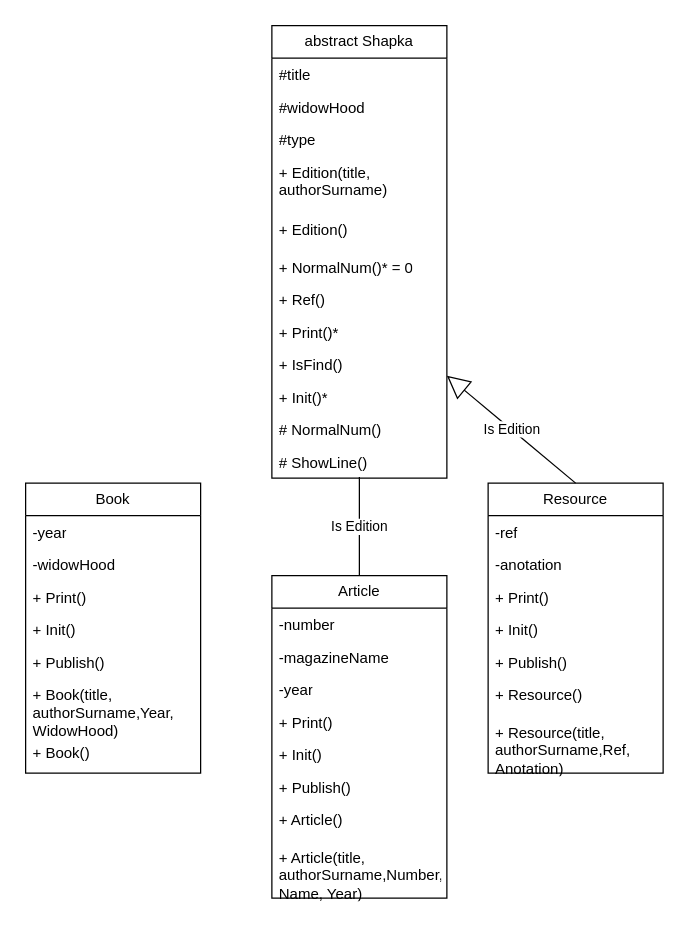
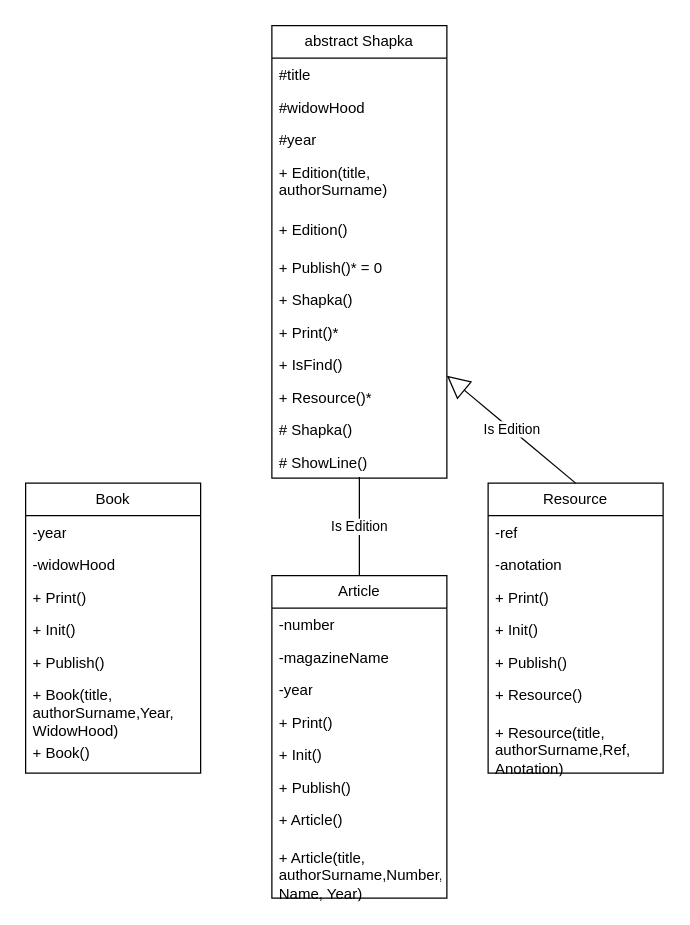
- <mxCell id="5" value="#type" style="text;strokeColor=none;fillColor=none;align=left;verticalAlign=top;spacingLeft=4;spacingRight=4;overflow=hidden;rotatable=0;points=[[0,0.5],[1,0.5]];portConstraint=eastwest;whiteSpace=wrap;html=1;" parent="2" vertex="1"><mxGeometry y="78" width="140" height="26" as="geometry" /></mxCell>
+ <mxCell id="5" value="#year" style="text;strokeColor=none;fillColor=none;align=left;verticalAlign=top;spacingLeft=4;spacingRight=4;overflow=hidden;rotatable=0;points=[[0,0.5],[1,0.5]];portConstraint=eastwest;whiteSpace=wrap;html=1;" parent="2" vertex="1"><mxGeometry y="78" width="140" height="26" as="geometry" /></mxCell>
- <mxCell id="8" value="+ NormalNum()* = 0" style="text;strokeColor=none;fillColor=none;align=left;verticalAlign=top;spacingLeft=4;spacingRight=4;overflow=hidden;rotatable=0;points=[[0,0.5],[1,0.5]];portConstraint=eastwest;whiteSpace=wrap;html=1;" parent="2" vertex="1"><mxGeometry y="180" width="140" height="26" as="geometry" /></mxCell>
+ <mxCell id="8" value="+ Publish()* = 0" style="text;strokeColor=none;fillColor=none;align=left;verticalAlign=top;spacingLeft=4;spacingRight=4;overflow=hidden;rotatable=0;points=[[0,0.5],[1,0.5]];portConstraint=eastwest;whiteSpace=wrap;html=1;" parent="2" vertex="1"><mxGeometry y="180" width="140" height="26" as="geometry" /></mxCell>
- <mxCell id="9" value="+ Ref()" style="text;strokeColor=none;fillColor=none;align=left;verticalAlign=top;spacingLeft=4;spacingRight=4;overflow=hidden;rotatable=0;points=[[0,0.5],[1,0.5]];portConstraint=eastwest;whiteSpace=wrap;html=1;" parent="2" vertex="1"><mxGeometry y="206" width="140" height="26" as="geometry" /></mxCell>
+ <mxCell id="9" value="+ Shapka()" style="text;strokeColor=none;fillColor=none;align=left;verticalAlign=top;spacingLeft=4;spacingRight=4;overflow=hidden;rotatable=0;points=[[0,0.5],[1,0.5]];portConstraint=eastwest;whiteSpace=wrap;html=1;" parent="2" vertex="1"><mxGeometry y="206" width="140" height="26" as="geometry" /></mxCell>
- <mxCell id="12" value="+ Init()*" style="text;strokeColor=none;fillColor=none;align=left;verticalAlign=top;spacingLeft=4;spacingRight=4;overflow=hidden;rotatable=0;points=[[0,0.5],[1,0.5]];portConstraint=eastwest;whiteSpace=wrap;html=1;" parent="2" vertex="1"><mxGeometry y="284" width="140" height="26" as="geometry" /></mxCell>
+ <mxCell id="12" value="+ Resource()*" style="text;strokeColor=none;fillColor=none;align=left;verticalAlign=top;spacingLeft=4;spacingRight=4;overflow=hidden;rotatable=0;points=[[0,0.5],[1,0.5]];portConstraint=eastwest;whiteSpace=wrap;html=1;" parent="2" vertex="1"><mxGeometry y="284" width="140" height="26" as="geometry" /></mxCell>
- <mxCell id="13" value="# NormalNum()" style="text;strokeColor=none;fillColor=none;align=left;verticalAlign=top;spacingLeft=4;spacingRight=4;overflow=hidden;rotatable=0;points=[[0,0.5],[1,0.5]];portConstraint=eastwest;whiteSpace=wrap;html=1;" parent="2" vertex="1"><mxGeometry y="310" width="140" height="26" as="geometry" /></mxCell>
+ <mxCell id="13" value="# Shapka()" style="text;strokeColor=none;fillColor=none;align=left;verticalAlign=top;spacingLeft=4;spacingRight=4;overflow=hidden;rotatable=0;points=[[0,0.5],[1,0.5]];portConstraint=eastwest;whiteSpace=wrap;html=1;" parent="2" vertex="1"><mxGeometry y="310" width="140" height="26" as="geometry" /></mxCell>
